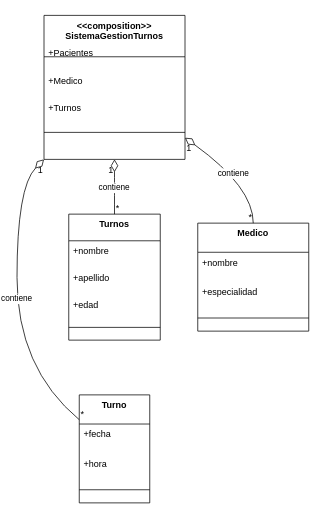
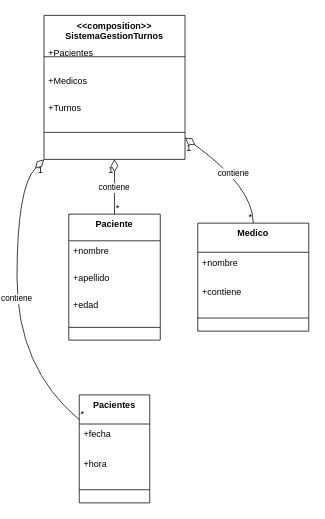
- <mxCell id="4" value="+Medico" style="text;strokeColor=none;fillColor=none;align=left;verticalAlign=top;spacingLeft=4;spacingRight=4;overflow=hidden;rotatable=0;points=[[0,0.5],[1,0.5]];portConstraint=eastwest;" vertex="1" parent="2"><mxGeometry y="74" width="188" height="37" as="geometry" /></mxCell>
+ <mxCell id="4" value="+Medicos" style="text;strokeColor=none;fillColor=none;align=left;verticalAlign=top;spacingLeft=4;spacingRight=4;overflow=hidden;rotatable=0;points=[[0,0.5],[1,0.5]];portConstraint=eastwest;" vertex="1" parent="2"><mxGeometry y="74" width="188" height="37" as="geometry" /></mxCell>
- <mxCell id="7" value="Turnos" style="swimlane;fontStyle=1;align=center;verticalAlign=top;childLayout=stackLayout;horizontal=1;startSize=35.556;horizontalStack=0;resizeParent=1;resizeParentMax=0;resizeLast=0;collapsible=0;marginBottom=0;" vertex="1" parent="1"><mxGeometry x="89" y="285" width="122" height="168" as="geometry" /></mxCell>
+ <mxCell id="7" value="Paciente" style="swimlane;fontStyle=1;align=center;verticalAlign=top;childLayout=stackLayout;horizontal=1;startSize=35.556;horizontalStack=0;resizeParent=1;resizeParentMax=0;resizeLast=0;collapsible=0;marginBottom=0;" vertex="1" parent="1"><mxGeometry x="89" y="285" width="122" height="168" as="geometry" /></mxCell>
- <mxCell id="14" value="+especialidad" style="text;strokeColor=none;fillColor=none;align=left;verticalAlign=top;spacingLeft=4;spacingRight=4;overflow=hidden;rotatable=0;points=[[0,0.5],[1,0.5]];portConstraint=eastwest;" vertex="1" parent="12"><mxGeometry y="78" width="148" height="39" as="geometry" /></mxCell>
+ <mxCell id="14" value="+contiene" style="text;strokeColor=none;fillColor=none;align=left;verticalAlign=top;spacingLeft=4;spacingRight=4;overflow=hidden;rotatable=0;points=[[0,0.5],[1,0.5]];portConstraint=eastwest;" vertex="1" parent="12"><mxGeometry y="78" width="148" height="39" as="geometry" /></mxCell>
- <mxCell id="16" value="Turno" style="swimlane;fontStyle=1;align=center;verticalAlign=top;childLayout=stackLayout;horizontal=1;startSize=38.857;horizontalStack=0;resizeParent=1;resizeParentMax=0;resizeLast=0;collapsible=0;marginBottom=0;" vertex="1" parent="1"><mxGeometry x="103" y="526" width="94" height="144" as="geometry" /></mxCell>
+ <mxCell id="16" value="Pacientes" style="swimlane;fontStyle=1;align=center;verticalAlign=top;childLayout=stackLayout;horizontal=1;startSize=38.857;horizontalStack=0;resizeParent=1;resizeParentMax=0;resizeLast=0;collapsible=0;marginBottom=0;" vertex="1" parent="1"><mxGeometry x="103" y="526" width="94" height="144" as="geometry" /></mxCell>
